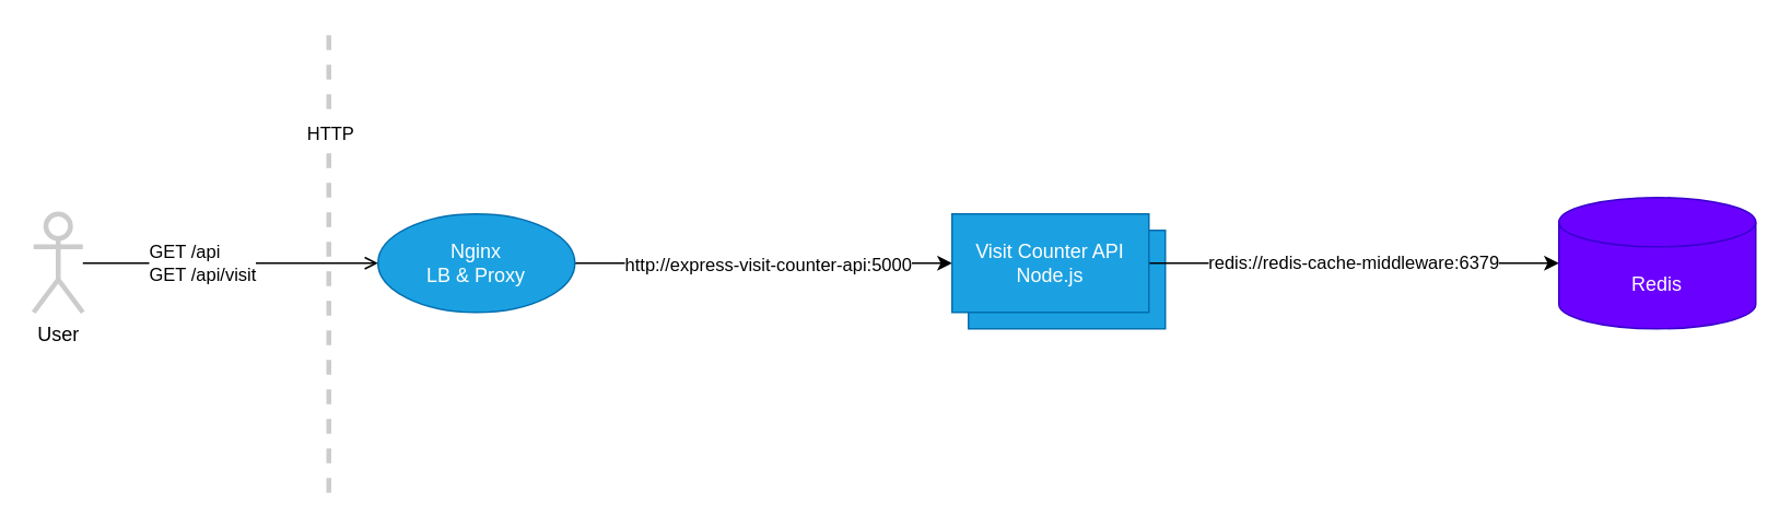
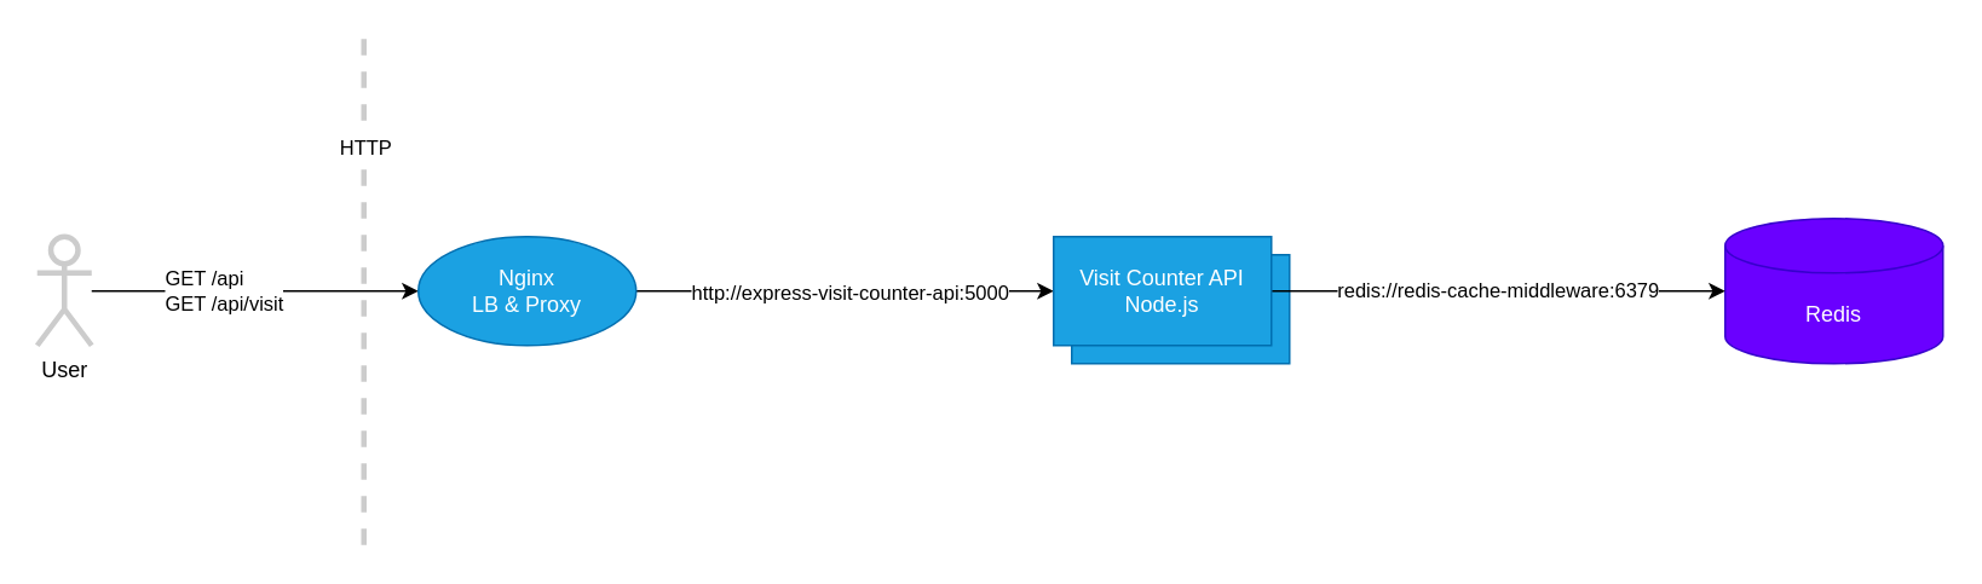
- <mxCell id="2" value="GET /api&lt;br&gt;&lt;div style=&quot;&quot;&gt;GET /api/visit&lt;/div&gt;" style="edgeStyle=none;html=1;align=left;endArrow=open;" parent="1" source="3" target="8" edge="1"><mxGeometry x="-0.565" relative="1" as="geometry"><mxPoint as="offset" /></mxGeometry></mxCell>
+ <mxCell id="2" value="GET /api&lt;br&gt;&lt;div style=&quot;&quot;&gt;GET /api/visit&lt;/div&gt;" style="edgeStyle=none;html=1;align=left;" parent="1" source="3" target="8" edge="1"><mxGeometry x="-0.565" relative="1" as="geometry"><mxPoint as="offset" /></mxGeometry></mxCell>
